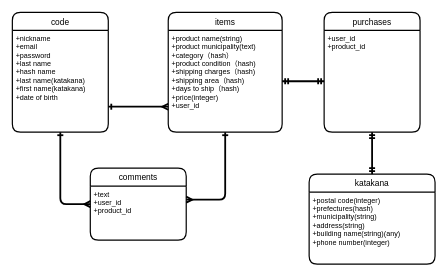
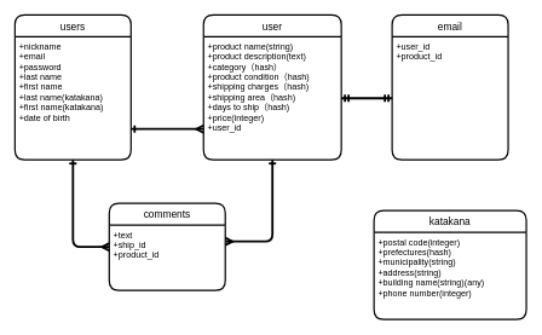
- <mxCell id="9" value="code" style="swimlane;childLayout=stackLayout;horizontal=1;startSize=30;horizontalStack=0;rounded=1;fontSize=14;fontStyle=0;strokeWidth=2;resizeParent=0;resizeLast=1;shadow=0;dashed=0;align=center;" parent="1" vertex="1"><mxGeometry x="20" y="20" width="160" height="200" as="geometry" /></mxCell>
+ <mxCell id="9" value="users" style="swimlane;childLayout=stackLayout;horizontal=1;startSize=30;horizontalStack=0;rounded=1;fontSize=14;fontStyle=0;strokeWidth=2;resizeParent=0;resizeLast=1;shadow=0;dashed=0;align=center;" parent="1" vertex="1"><mxGeometry x="20" y="20" width="160" height="200" as="geometry" /></mxCell>
- <mxCell id="15" value="items" style="swimlane;childLayout=stackLayout;horizontal=1;startSize=30;horizontalStack=0;rounded=1;fontSize=14;fontStyle=0;strokeWidth=2;resizeParent=0;resizeLast=1;shadow=0;dashed=0;align=center;" parent="1" vertex="1"><mxGeometry x="280" y="20" width="190" height="200" as="geometry" /></mxCell>
+ <mxCell id="15" value="user" style="swimlane;childLayout=stackLayout;horizontal=1;startSize=30;horizontalStack=0;rounded=1;fontSize=14;fontStyle=0;strokeWidth=2;resizeParent=0;resizeLast=1;shadow=0;dashed=0;align=center;" parent="1" vertex="1"><mxGeometry x="280" y="20" width="190" height="200" as="geometry" /></mxCell>
- <mxCell id="11" value="purchases" style="swimlane;childLayout=stackLayout;horizontal=1;startSize=30;horizontalStack=0;rounded=1;fontSize=14;fontStyle=0;strokeWidth=2;resizeParent=0;resizeLast=1;shadow=0;dashed=0;align=center;" parent="1" vertex="1"><mxGeometry x="540" y="20" width="160" height="200" as="geometry" /></mxCell>
+ <mxCell id="11" value="email" style="swimlane;childLayout=stackLayout;horizontal=1;startSize=30;horizontalStack=0;rounded=1;fontSize=14;fontStyle=0;strokeWidth=2;resizeParent=0;resizeLast=1;shadow=0;dashed=0;align=center;" parent="1" vertex="1"><mxGeometry x="540" y="20" width="160" height="200" as="geometry" /></mxCell>
- <mxCell id="10" value="+nickname&#10;+email&#10;+password&#10;+last name&#10;+hash name&#10;+last name(katakana)&#10;+first name(katakana)&#10;+date of birth" style="align=left;strokeColor=none;fillColor=none;spacingLeft=4;fontSize=12;verticalAlign=top;resizable=0;rotatable=0;part=1;" parent="9" vertex="1"><mxGeometry y="30" width="160" height="170" as="geometry" /></mxCell>
+ <mxCell id="10" value="+nickname&#10;+email&#10;+password&#10;+last name&#10;+first name&#10;+last name(katakana)&#10;+first name(katakana)&#10;+date of birth" style="align=left;strokeColor=none;fillColor=none;spacingLeft=4;fontSize=12;verticalAlign=top;resizable=0;rotatable=0;part=1;" parent="9" vertex="1"><mxGeometry y="30" width="160" height="170" as="geometry" /></mxCell>
- <mxCell id="16" value="+product name(string)&#10;+product municipality(text)&#10;+category（hash）&#10;+product condition（hash)&#10;+shipping charges（hash)&#10;+shipping area（hash)&#10;+days to ship（hash)&#10;+price(integer)&#10;+user_id" style="align=left;strokeColor=none;fillColor=none;spacingLeft=4;fontSize=12;verticalAlign=top;resizable=0;rotatable=0;part=1;" parent="15" vertex="1"><mxGeometry y="30" width="190" height="170" as="geometry" /></mxCell>
+ <mxCell id="16" value="+product name(string)&#10;+product description(text)&#10;+category（hash）&#10;+product condition（hash)&#10;+shipping charges（hash)&#10;+shipping area（hash)&#10;+days to ship（hash)&#10;+price(integer)&#10;+user_id" style="align=left;strokeColor=none;fillColor=none;spacingLeft=4;fontSize=12;verticalAlign=top;resizable=0;rotatable=0;part=1;" parent="15" vertex="1"><mxGeometry y="30" width="190" height="170" as="geometry" /></mxCell>
- <mxCell id="8" value="" style="fontSize=12;html=1;endArrow=ERmandOne;startArrow=ERmandOne;strokeWidth=3;entryX=0.5;entryY=1;entryDx=0;entryDy=0;exitX=0.5;exitY=0;exitDx=0;exitDy=0;" parent="1" source="13" target="12" edge="1"><mxGeometry width="100" height="100" relative="1" as="geometry"><mxPoint x="545" y="310" as="sourcePoint" /><mxPoint x="490" y="120" as="targetPoint" /></mxGeometry></mxCell>
+ <mxCell id="8" value="" style="fontSize=12;html=1;endArrow=ERmandOne;startArrow=ERmandOne;strokeWidth=3;exitX=0.5;exitY=0;exitDx=0;exitDy=0;" parent="1" source="13" target="14" edge="1"><mxGeometry width="100" height="100" relative="1" as="geometry"><mxPoint x="545" y="310" as="sourcePoint" /><mxPoint x="490" y="120" as="targetPoint" /></mxGeometry></mxCell>
- <mxCell id="5" value="+text&#10;+user_id&#10;+product_id" style="align=left;strokeColor=none;fillColor=none;spacingLeft=4;fontSize=12;verticalAlign=top;resizable=0;rotatable=0;part=1;" parent="4" vertex="1"><mxGeometry y="30" width="160" height="90" as="geometry" /></mxCell>
+ <mxCell id="5" value="+text&#10;+ship_id&#10;+product_id" style="align=left;strokeColor=none;fillColor=none;spacingLeft=4;fontSize=12;verticalAlign=top;resizable=0;rotatable=0;part=1;" parent="4" vertex="1"><mxGeometry y="30" width="160" height="90" as="geometry" /></mxCell>
